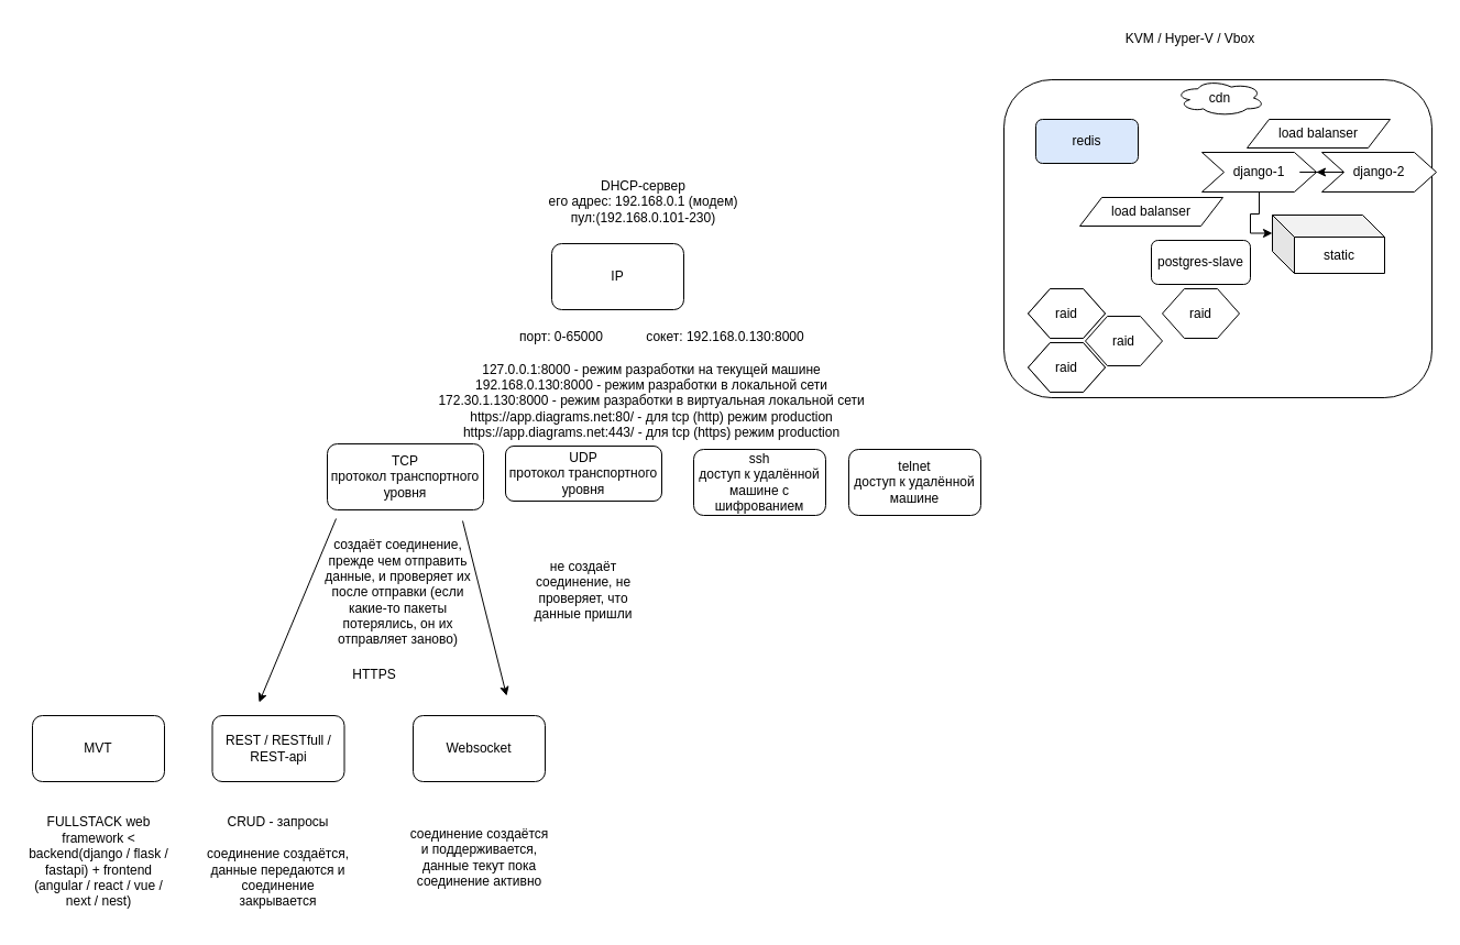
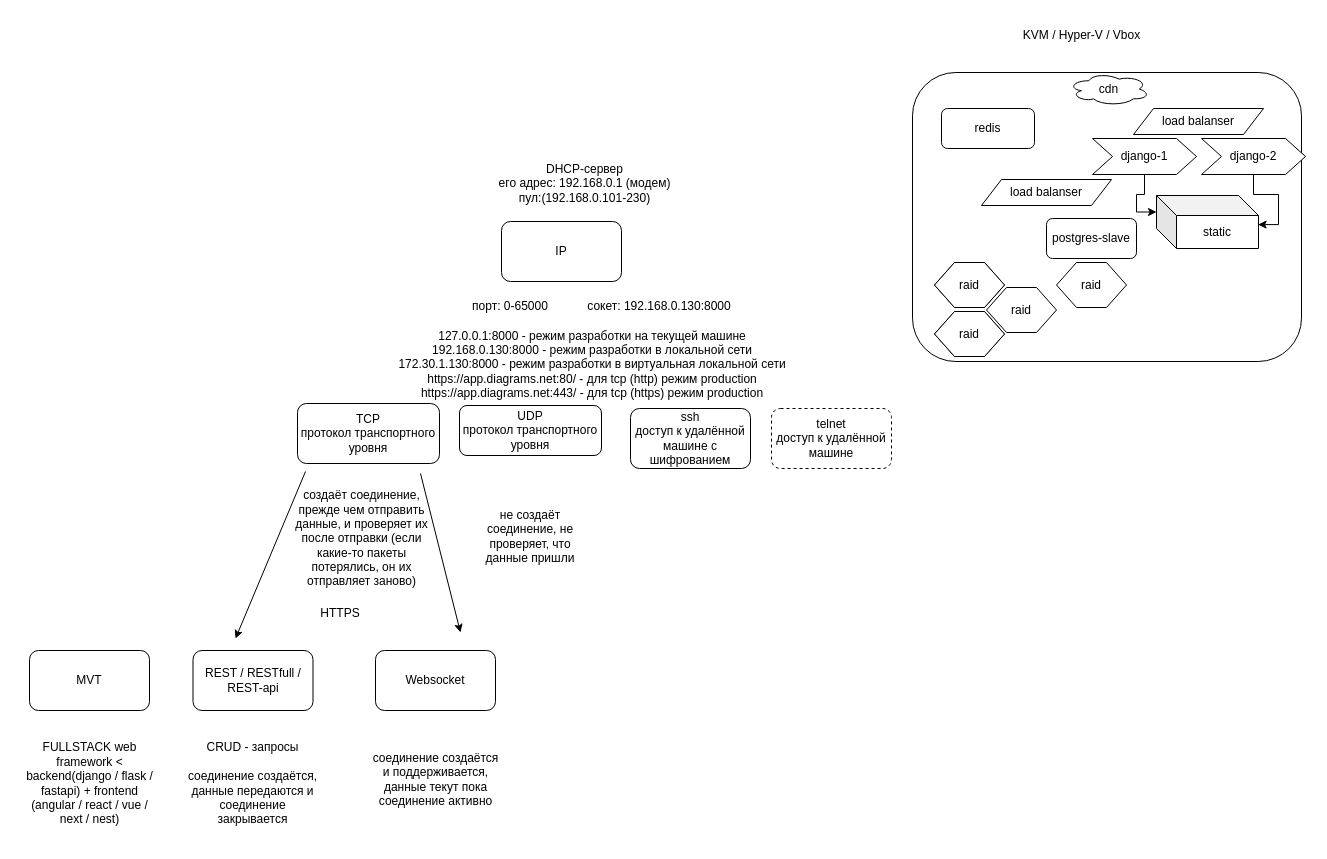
- <mxCell id="22" value="redis" style="rounded=1;whiteSpace=wrap;html=1;fillColor=#dae8fc;" parent="1" vertex="1"><mxGeometry x="941" y="108" width="93" height="40" as="geometry" /></mxCell>
+ <mxCell id="22" value="redis" style="rounded=1;whiteSpace=wrap;html=1;" parent="1" vertex="1"><mxGeometry x="941" y="108" width="93" height="40" as="geometry" /></mxCell>
- <mxCell id="34" style="edgeStyle=orthogonalEdgeStyle;rounded=0;orthogonalLoop=1;jettySize=auto;html=1;" parent="1" source="35" target="33" edge="1"><mxGeometry relative="1" as="geometry" /></mxCell>
+ <mxCell id="34" style="edgeStyle=orthogonalEdgeStyle;rounded=0;orthogonalLoop=1;jettySize=auto;html=1;entryX=0.996;entryY=0.549;entryDx=0;entryDy=0;entryPerimeter=0;" parent="1" source="35" target="37" edge="1"><mxGeometry relative="1" as="geometry" /></mxCell>
- <mxCell id="9" value="telnet&lt;br&gt;доступ к удалённой машине" style="rounded=1;whiteSpace=wrap;html=1;" parent="1" vertex="1"><mxGeometry x="771" y="408" width="120" height="60" as="geometry" /></mxCell>
+ <mxCell id="9" value="telnet&lt;br&gt;доступ к удалённой машине" style="rounded=1;whiteSpace=wrap;html=1;dashed=1;" parent="1" vertex="1"><mxGeometry x="771" y="408" width="120" height="60" as="geometry" /></mxCell>
